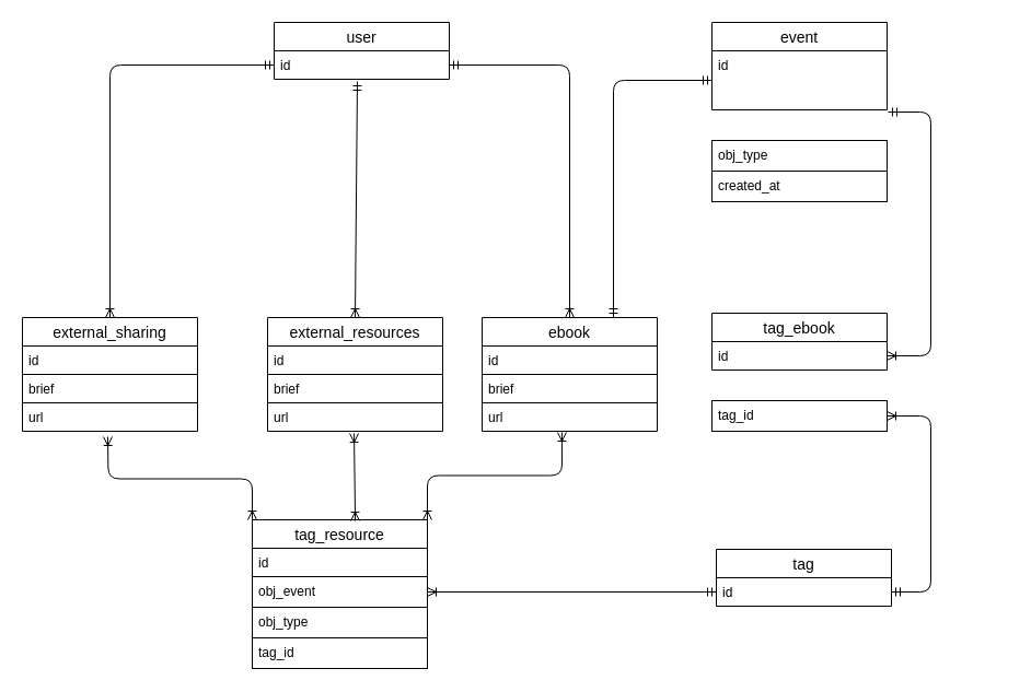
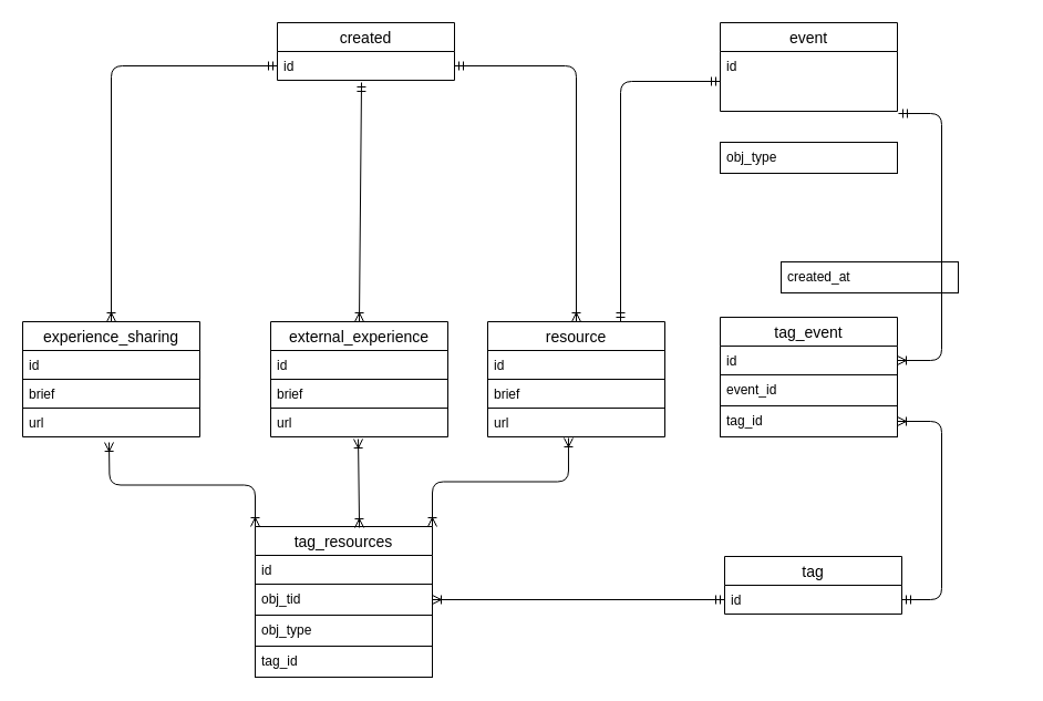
- <mxCell id="2" value="user" style="swimlane;fontStyle=0;childLayout=stackLayout;horizontal=1;startSize=26;horizontalStack=0;resizeParent=1;resizeParentMax=0;resizeLast=0;collapsible=1;marginBottom=0;align=center;fontSize=14;" vertex="1" parent="1"><mxGeometry x="250" y="20" width="160" height="52" as="geometry" /></mxCell>
+ <mxCell id="2" value="created" style="swimlane;fontStyle=0;childLayout=stackLayout;horizontal=1;startSize=26;horizontalStack=0;resizeParent=1;resizeParentMax=0;resizeLast=0;collapsible=1;marginBottom=0;align=center;fontSize=14;" vertex="1" parent="1"><mxGeometry x="250" y="20" width="160" height="52" as="geometry" /></mxCell>
- <mxCell id="5" value="created_at" style="text;strokeColor=#000000;fillColor=none;spacingLeft=4;spacingRight=4;overflow=hidden;rotatable=0;points=[[0,0.5],[1,0.5]];portConstraint=eastwest;fontSize=12;" vertex="1" parent="1"><mxGeometry x="650" y="156" width="160" height="28" as="geometry" /></mxCell>
+ <mxCell id="5" value="created_at" style="text;strokeColor=#000000;fillColor=none;spacingLeft=4;spacingRight=4;overflow=hidden;rotatable=0;points=[[0,0.5],[1,0.5]];portConstraint=eastwest;fontSize=12;" vertex="1" parent="1"><mxGeometry x="705" y="236" width="160" height="28" as="geometry" /></mxCell>
- <mxCell id="14" value="tag_ebook" style="swimlane;fontStyle=0;childLayout=stackLayout;horizontal=1;startSize=26;horizontalStack=0;resizeParent=1;resizeParentMax=0;resizeLast=0;collapsible=1;marginBottom=0;align=center;fontSize=14;" vertex="1" parent="1"><mxGeometry x="650" y="286" width="160" height="52" as="geometry" /></mxCell>
+ <mxCell id="14" value="tag_event" style="swimlane;fontStyle=0;childLayout=stackLayout;horizontal=1;startSize=26;horizontalStack=0;resizeParent=1;resizeParentMax=0;resizeLast=0;collapsible=1;marginBottom=0;align=center;fontSize=14;" vertex="1" parent="1"><mxGeometry x="650" y="286" width="160" height="52" as="geometry" /></mxCell>
- <mxCell id="18" value="external_sharing" style="swimlane;fontStyle=0;childLayout=stackLayout;horizontal=1;startSize=26;horizontalStack=0;resizeParent=1;resizeParentMax=0;resizeLast=0;collapsible=1;marginBottom=0;align=center;fontSize=14;" vertex="1" parent="1"><mxGeometry x="20" y="290" width="160" height="104" as="geometry" /></mxCell>
+ <mxCell id="18" value="experience_sharing" style="swimlane;fontStyle=0;childLayout=stackLayout;horizontal=1;startSize=26;horizontalStack=0;resizeParent=1;resizeParentMax=0;resizeLast=0;collapsible=1;marginBottom=0;align=center;fontSize=14;" vertex="1" parent="1"><mxGeometry x="20" y="290" width="160" height="104" as="geometry" /></mxCell>
- <mxCell id="10" value="external_resources" style="swimlane;fontStyle=0;childLayout=stackLayout;horizontal=1;startSize=26;horizontalStack=0;resizeParent=1;resizeParentMax=0;resizeLast=0;collapsible=1;marginBottom=0;align=center;fontSize=14;" vertex="1" parent="1"><mxGeometry x="244" y="290" width="160" height="104" as="geometry" /></mxCell>
+ <mxCell id="10" value="external_experience" style="swimlane;fontStyle=0;childLayout=stackLayout;horizontal=1;startSize=26;horizontalStack=0;resizeParent=1;resizeParentMax=0;resizeLast=0;collapsible=1;marginBottom=0;align=center;fontSize=14;" vertex="1" parent="1"><mxGeometry x="244" y="290" width="160" height="104" as="geometry" /></mxCell>
- <mxCell id="22" value="ebook" style="swimlane;fontStyle=0;childLayout=stackLayout;horizontal=1;startSize=26;horizontalStack=0;resizeParent=1;resizeParentMax=0;resizeLast=0;collapsible=1;marginBottom=0;align=center;fontSize=14;" vertex="1" parent="1"><mxGeometry x="440" y="290" width="160" height="104" as="geometry" /></mxCell>
+ <mxCell id="22" value="resource" style="swimlane;fontStyle=0;childLayout=stackLayout;horizontal=1;startSize=26;horizontalStack=0;resizeParent=1;resizeParentMax=0;resizeLast=0;collapsible=1;marginBottom=0;align=center;fontSize=14;" vertex="1" parent="1"><mxGeometry x="440" y="290" width="160" height="104" as="geometry" /></mxCell>
+ <mxCell id="6" value="event_id" style="text;strokeColor=#000000;fillColor=none;spacingLeft=4;spacingRight=4;overflow=hidden;rotatable=0;points=[[0,0.5],[1,0.5]];portConstraint=eastwest;fontSize=12;" vertex="1" parent="1"><mxGeometry x="650" y="338" width="160" height="28" as="geometry" /></mxCell>
- <mxCell id="33" value="tag_resource" style="swimlane;fontStyle=0;childLayout=stackLayout;horizontal=1;startSize=26;horizontalStack=0;resizeParent=1;resizeParentMax=0;resizeLast=0;collapsible=1;marginBottom=0;align=center;fontSize=14;" vertex="1" parent="1"><mxGeometry x="230" y="475" width="160" height="52" as="geometry" /></mxCell>
+ <mxCell id="33" value="tag_resources" style="swimlane;fontStyle=0;childLayout=stackLayout;horizontal=1;startSize=26;horizontalStack=0;resizeParent=1;resizeParentMax=0;resizeLast=0;collapsible=1;marginBottom=0;align=center;fontSize=14;" vertex="1" parent="1"><mxGeometry x="230" y="475" width="160" height="52" as="geometry" /></mxCell>
- <mxCell id="31" value="obj_event" style="text;strokeColor=#000000;fillColor=none;spacingLeft=4;spacingRight=4;overflow=hidden;rotatable=0;points=[[0,0.5],[1,0.5]];portConstraint=eastwest;fontSize=12;" vertex="1" parent="1"><mxGeometry x="230" y="527" width="160" height="28" as="geometry" /></mxCell>
+ <mxCell id="31" value="obj_tid" style="text;strokeColor=#000000;fillColor=none;spacingLeft=4;spacingRight=4;overflow=hidden;rotatable=0;points=[[0,0.5],[1,0.5]];portConstraint=eastwest;fontSize=12;" vertex="1" parent="1"><mxGeometry x="230" y="527" width="160" height="28" as="geometry" /></mxCell>
